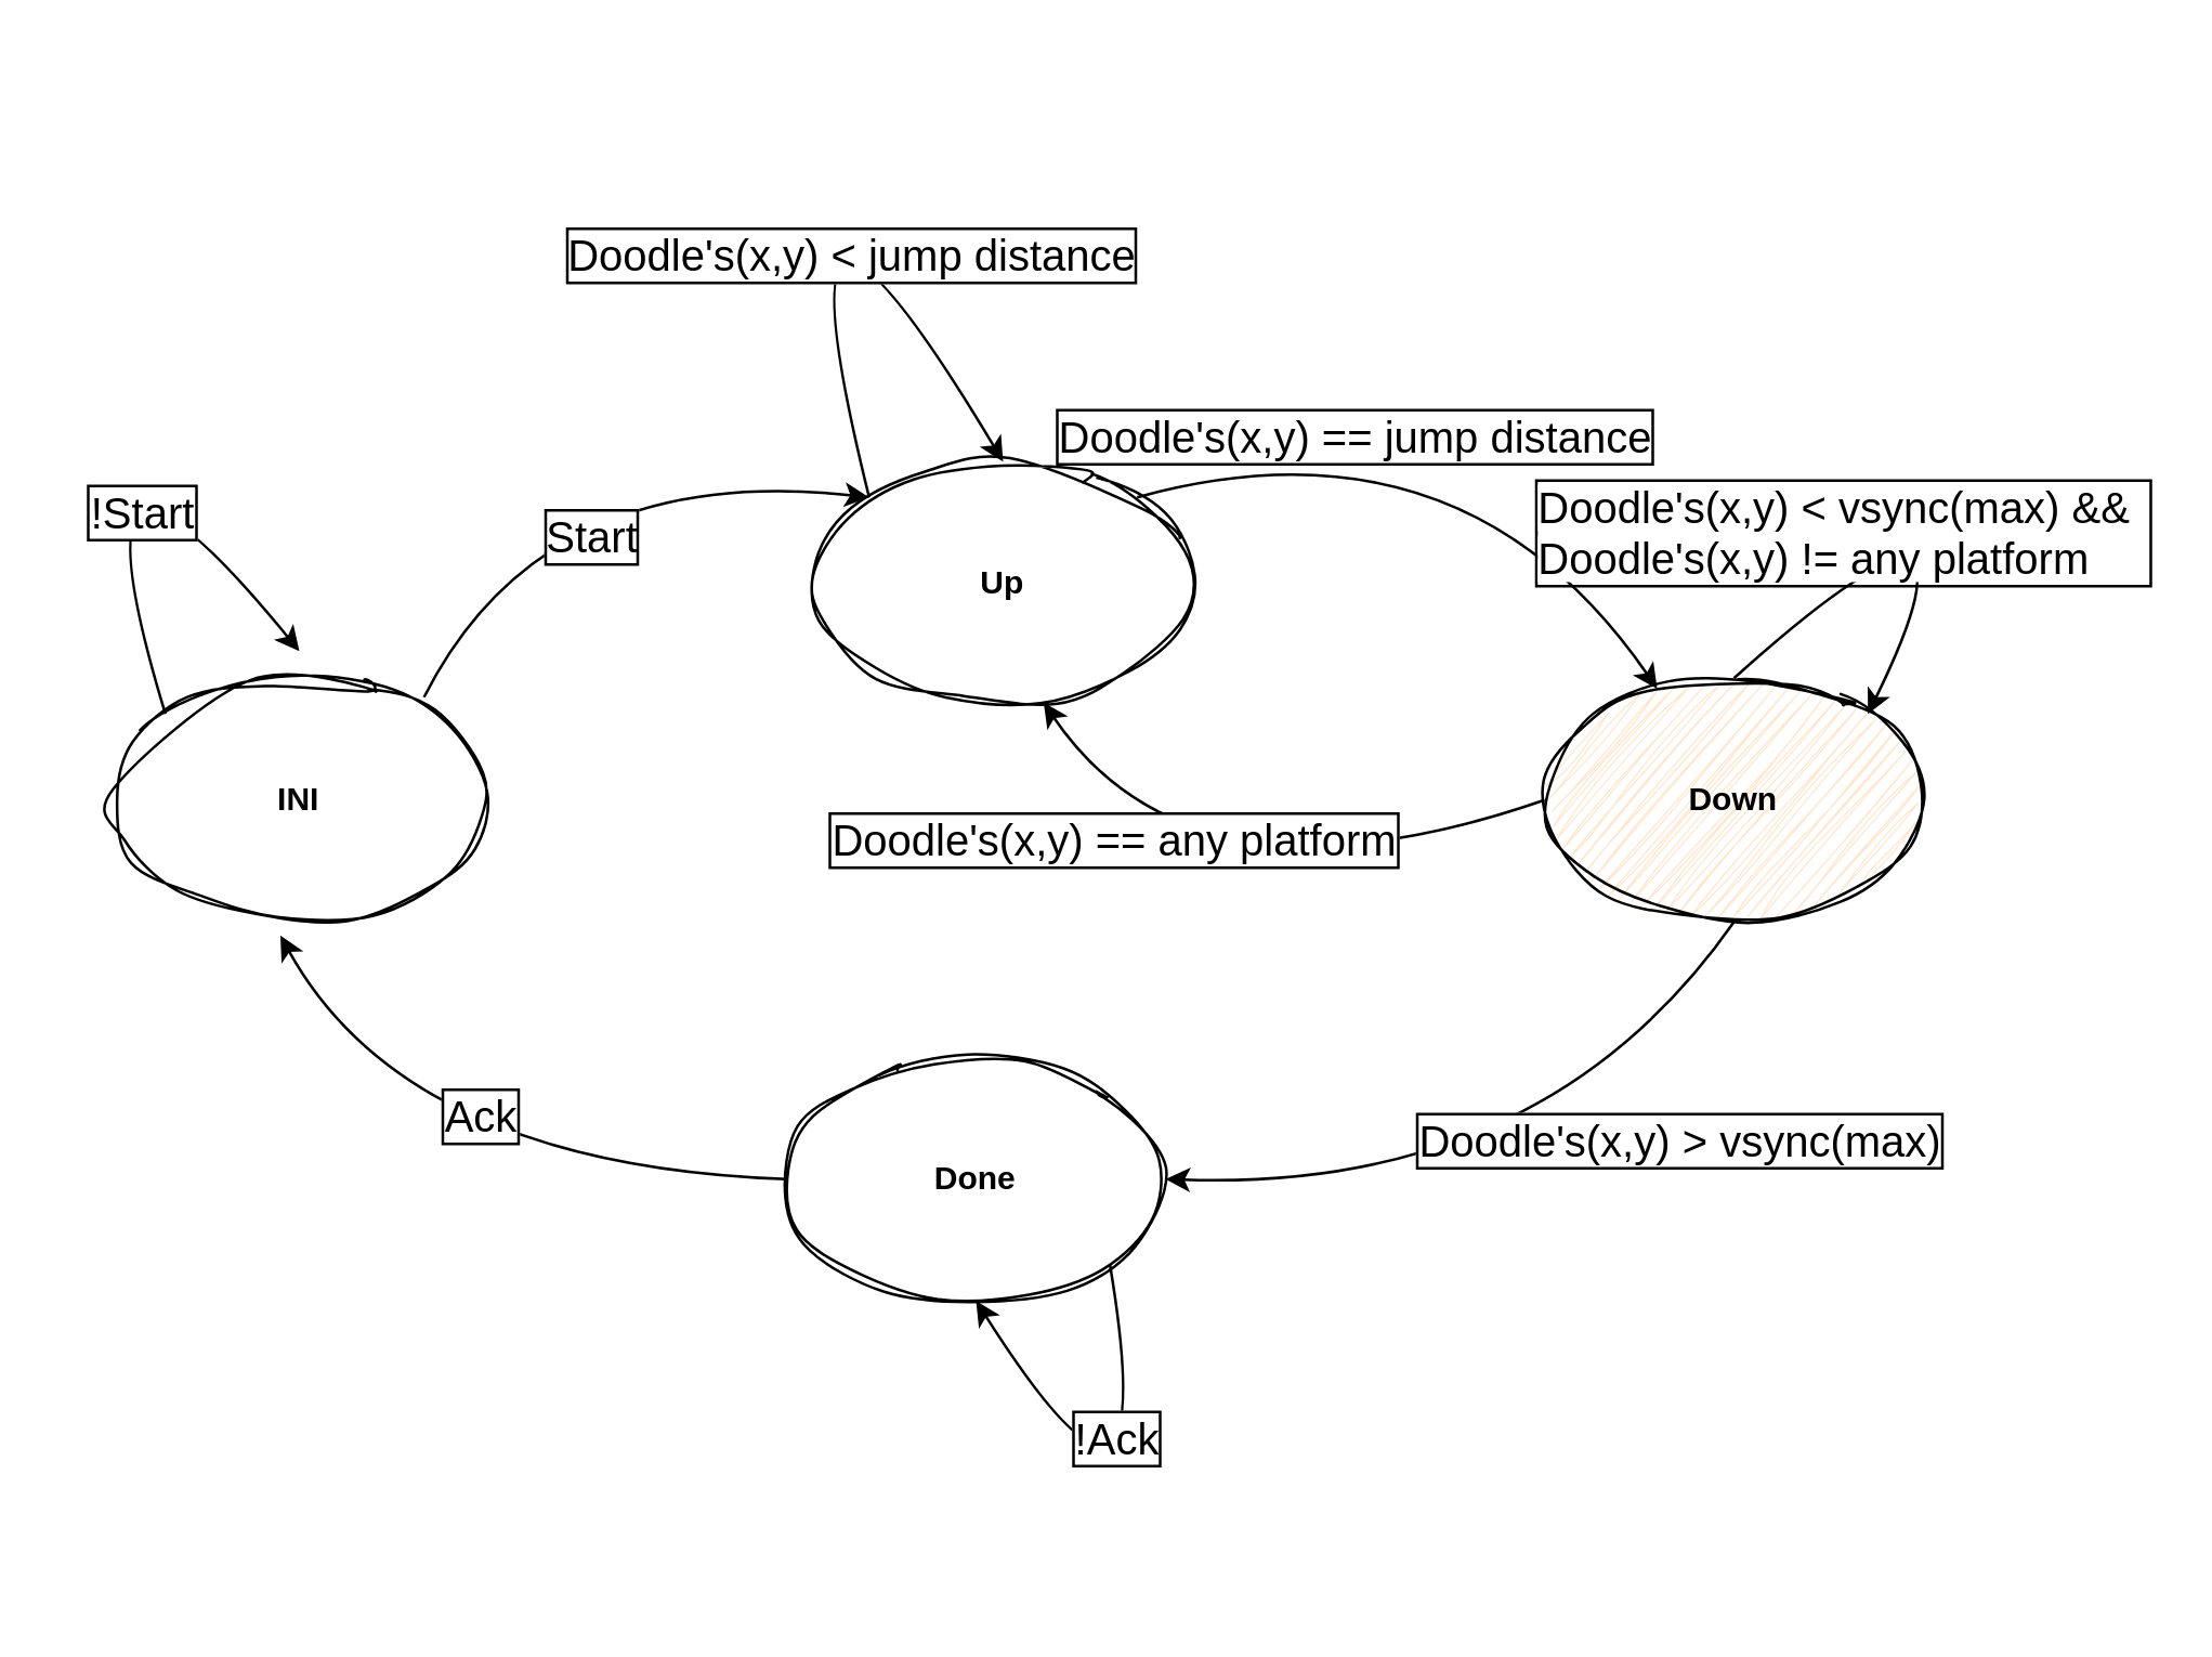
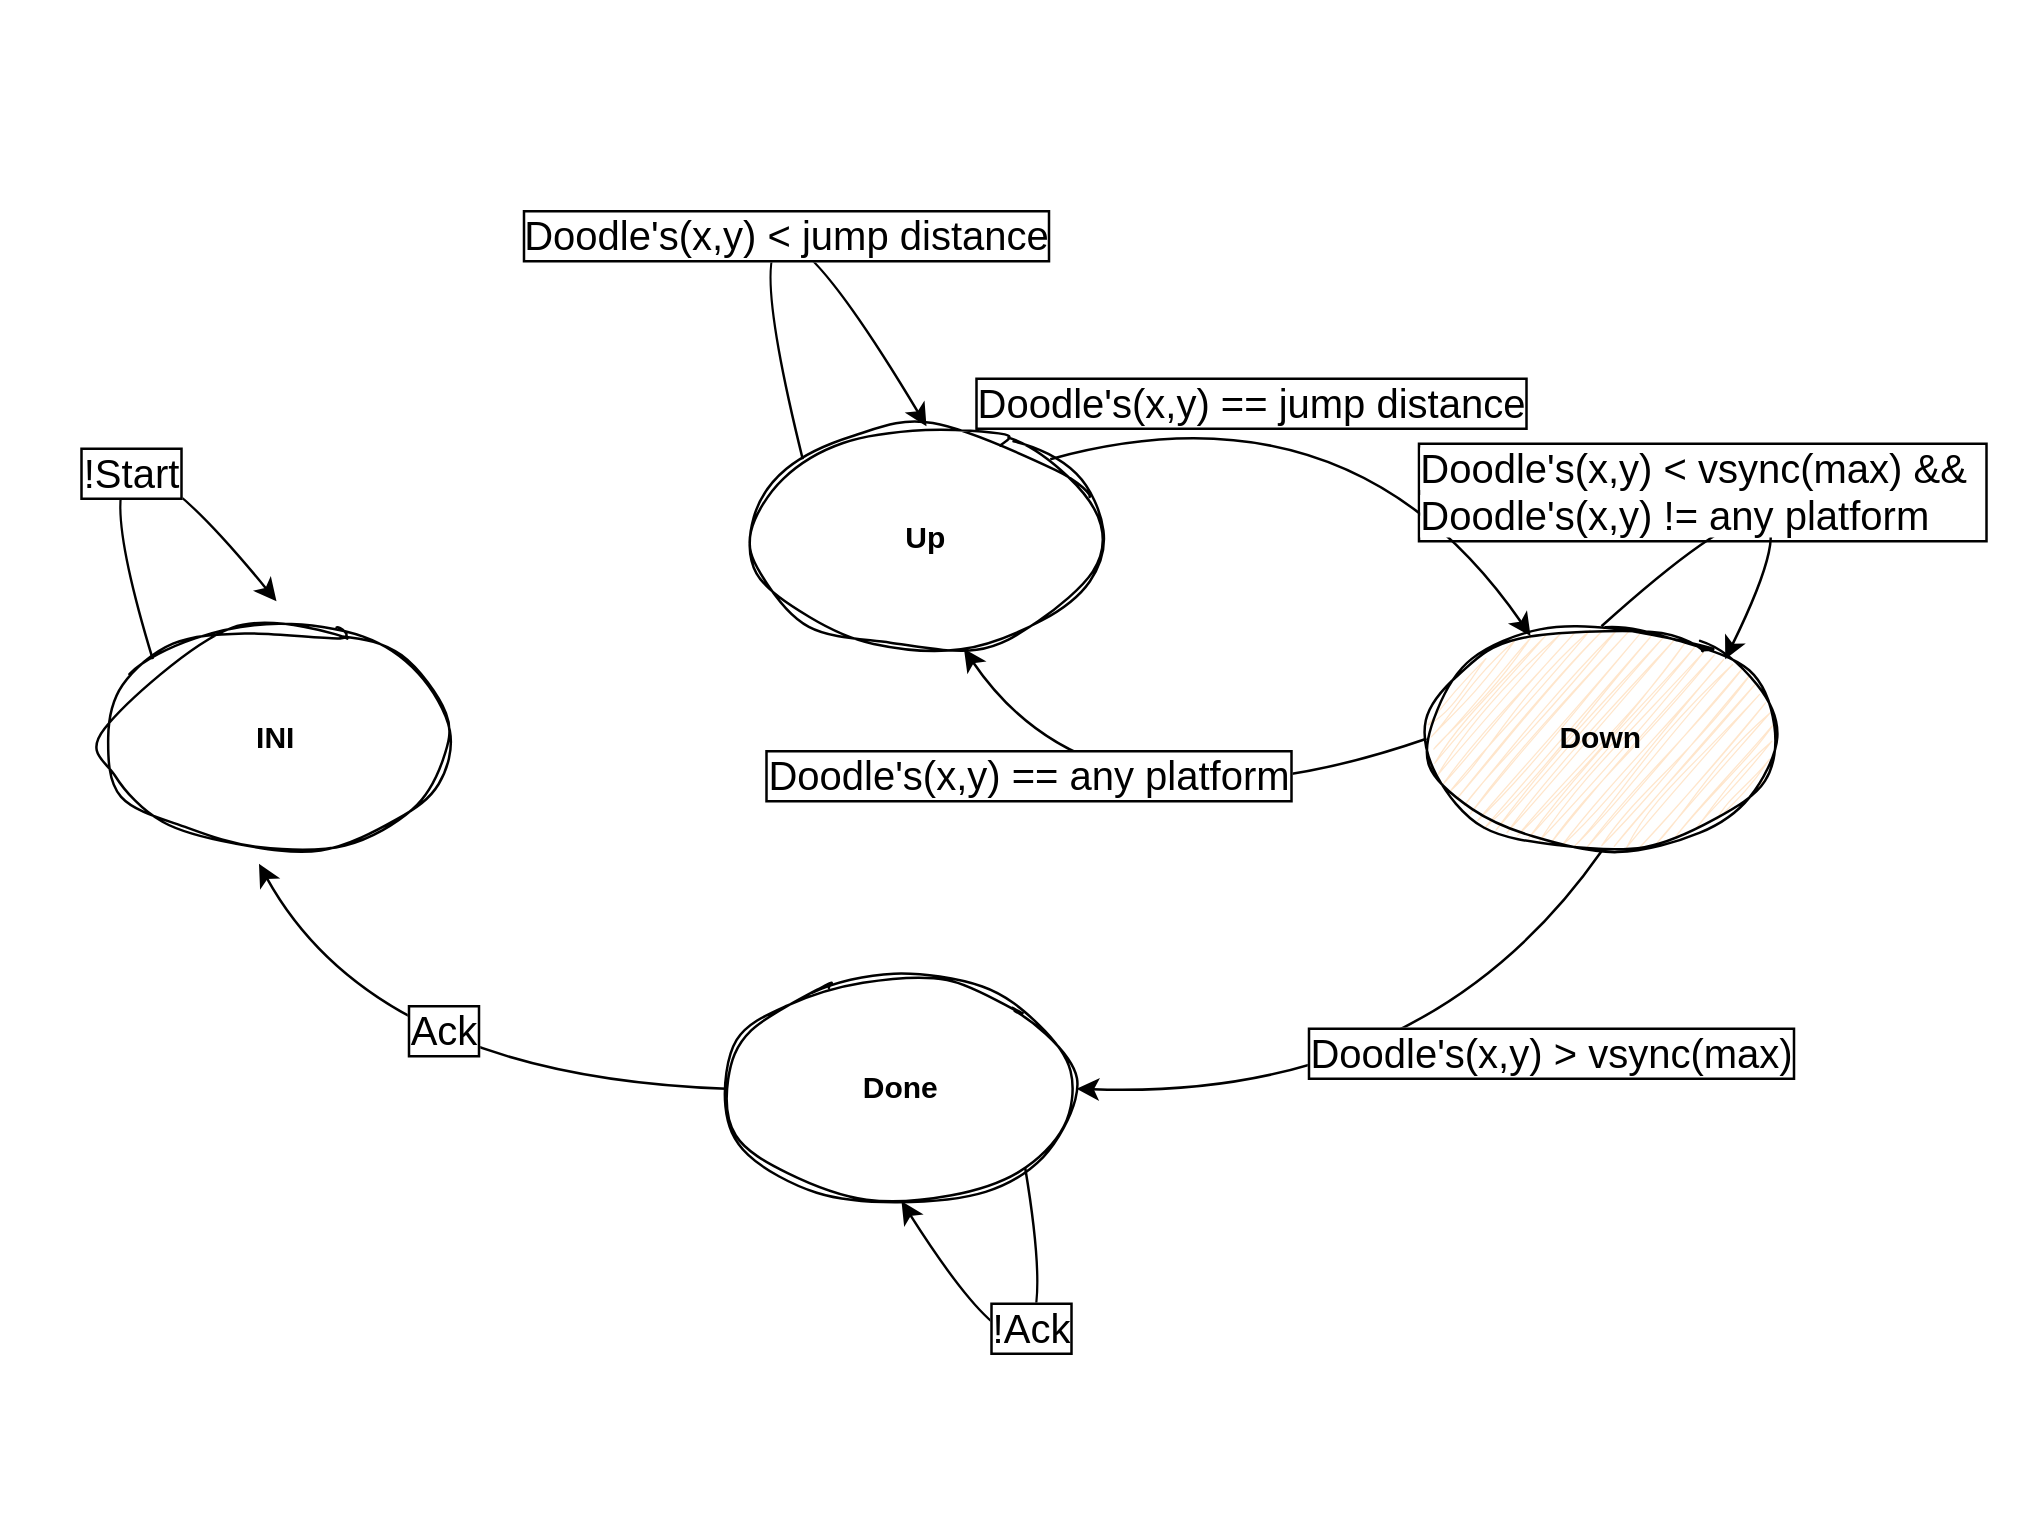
- <mxCell id="6" value="" style="endArrow=classic;html=1;exitX=0.829;exitY=0.078;exitDx=0;exitDy=0;exitPerimeter=0;entryX=0;entryY=0;entryDx=0;entryDy=0;curved=1;" edge="1" parent="1" source="2" target="3"><mxGeometry width="50" height="50" relative="1" as="geometry"><mxPoint x="160" y="250" as="sourcePoint" /><mxPoint x="210" y="200" as="targetPoint" /><Array as="points"><mxPoint x="200" y="170" /></Array></mxGeometry></mxCell>
- <mxCell id="7" value="&lt;font style=&quot;font-size: 16px;&quot;&gt;Start&lt;/font&gt;" style="edgeLabel;html=1;align=center;verticalAlign=middle;resizable=0;points=[];labelBorderColor=default;" vertex="1" connectable="0" parent="6"><mxGeometry x="0.082" y="-25" relative="1" as="geometry"><mxPoint as="offset" /></mxGeometry></mxCell>
